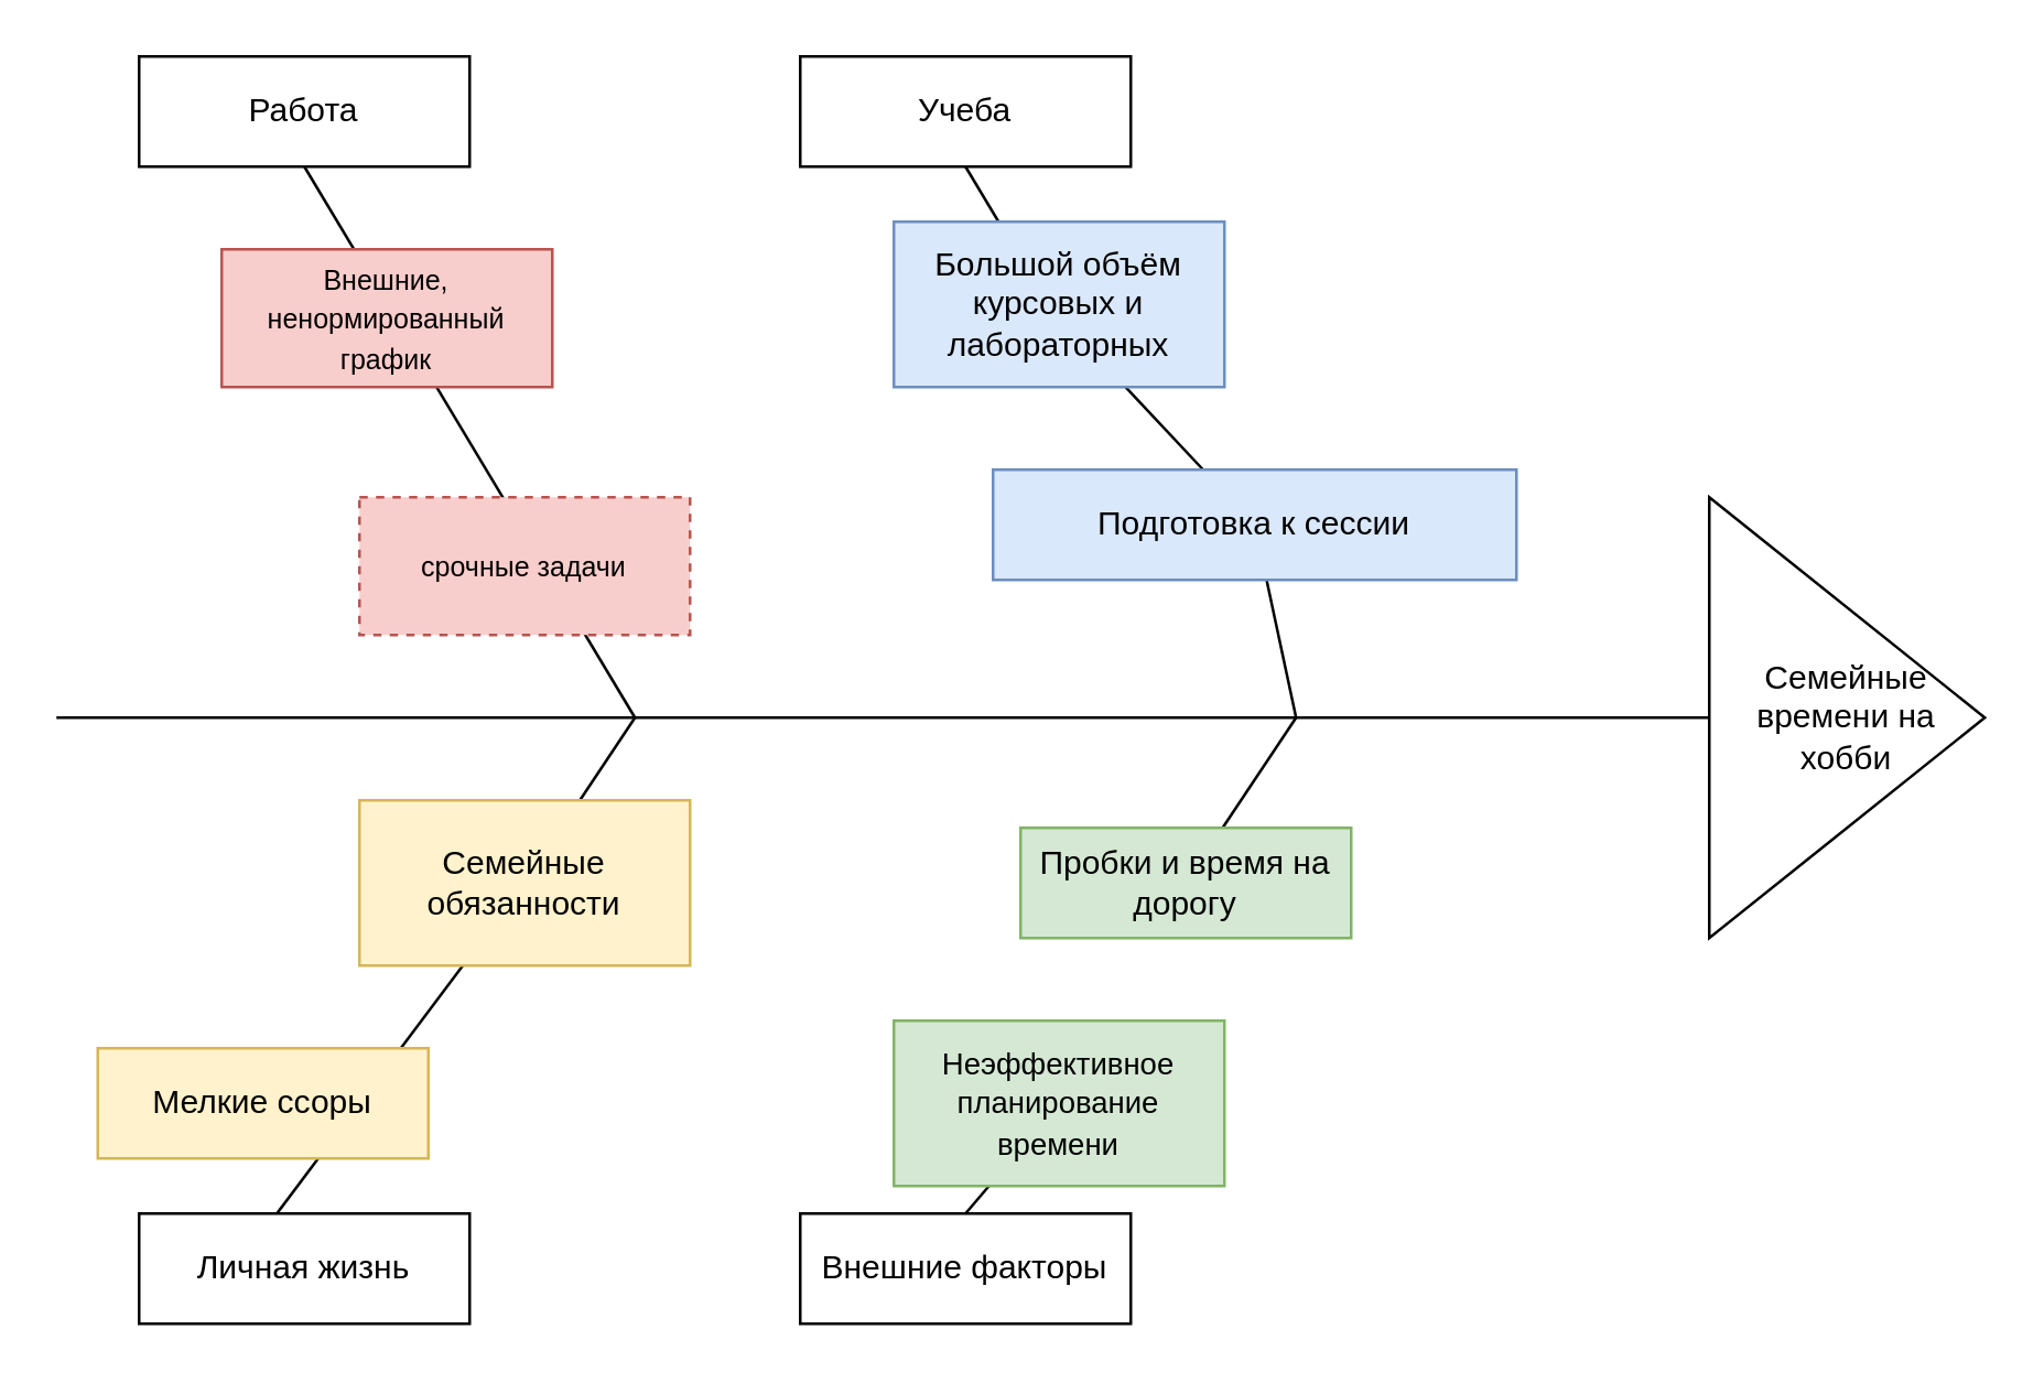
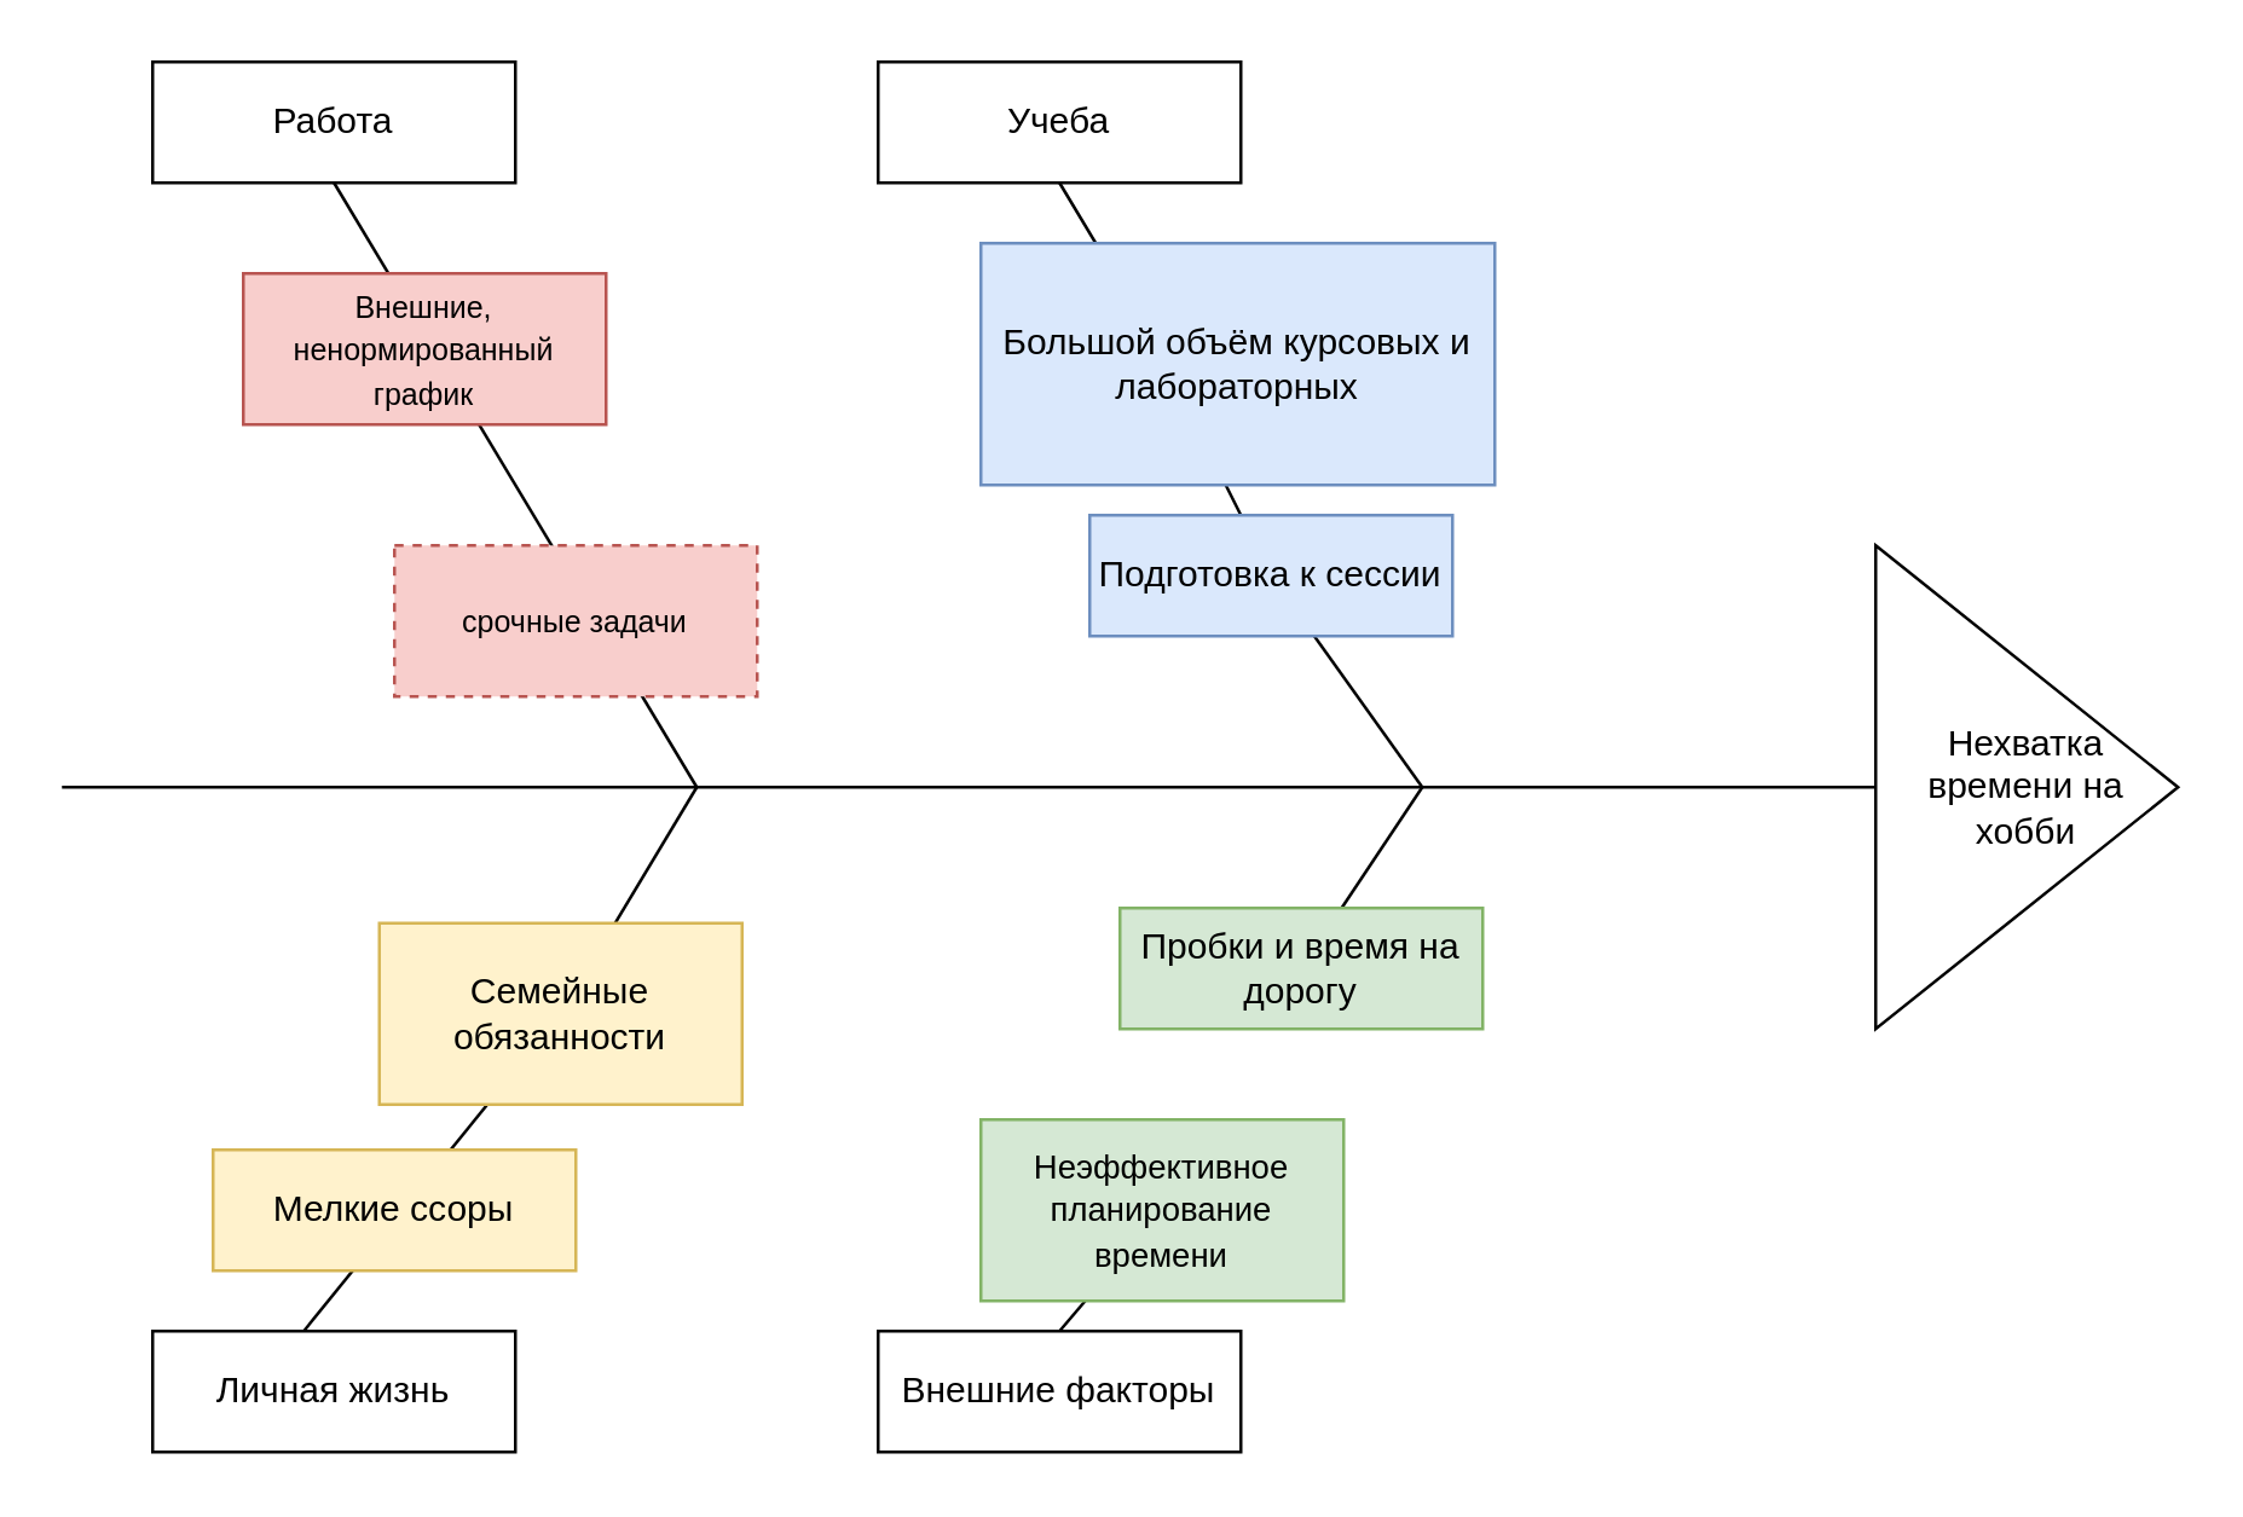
- <mxCell id="10" value="Большой объём курсовых и лабораторных" style="rounded=0;whiteSpace=wrap;html=1;fillColor=#dae8fc;strokeColor=#6c8ebf;" vertex="1" parent="1"><mxGeometry x="324" y="80" width="120" height="60" as="geometry" /></mxCell>
+ <mxCell id="10" value="Большой объём курсовых и лабораторных" style="rounded=0;whiteSpace=wrap;html=1;fillColor=#dae8fc;strokeColor=#6c8ebf;" vertex="1" parent="1"><mxGeometry x="324" y="80" width="170" height="80" as="geometry" /></mxCell>
- <mxCell id="12" value="Подготовка к сессии" style="rounded=0;whiteSpace=wrap;html=1;fillColor=#dae8fc;strokeColor=#6c8ebf;" vertex="1" parent="1"><mxGeometry x="360" y="170" width="190" height="40" as="geometry" /></mxCell>
+ <mxCell id="12" value="Подготовка к сессии" style="rounded=0;whiteSpace=wrap;html=1;fillColor=#dae8fc;strokeColor=#6c8ebf;" vertex="1" parent="1"><mxGeometry x="360" y="170" width="120" height="40" as="geometry" /></mxCell>
- <mxCell id="2" value="Семейные времени на хобби" style="triangle;whiteSpace=wrap;html=1;" vertex="1" parent="1"><mxGeometry x="620" y="180" width="100" height="160" as="geometry" /></mxCell>
+ <mxCell id="2" value="Нехватка времени на хобби" style="triangle;whiteSpace=wrap;html=1;" vertex="1" parent="1"><mxGeometry x="620" y="180" width="100" height="160" as="geometry" /></mxCell>
- <mxCell id="16" value="Семейные обязанности" style="rounded=0;whiteSpace=wrap;html=1;fillColor=#fff2cc;strokeColor=#d6b656;" vertex="1" parent="1"><mxGeometry x="130" y="290" width="120" height="60" as="geometry" /></mxCell>
+ <mxCell id="16" value="Семейные обязанности" style="rounded=0;whiteSpace=wrap;html=1;fillColor=#fff2cc;strokeColor=#d6b656;" vertex="1" parent="1"><mxGeometry x="125" y="305" width="120" height="60" as="geometry" /></mxCell>
- <mxCell id="17" value="Мелкие ссоры" style="rounded=0;whiteSpace=wrap;html=1;fillColor=#fff2cc;strokeColor=#d6b656;" vertex="1" parent="1"><mxGeometry x="35" y="380" width="120" height="40" as="geometry" /></mxCell>
+ <mxCell id="17" value="Мелкие ссоры" style="rounded=0;whiteSpace=wrap;html=1;fillColor=#fff2cc;strokeColor=#d6b656;" vertex="1" parent="1"><mxGeometry x="70" y="380" width="120" height="40" as="geometry" /></mxCell>
